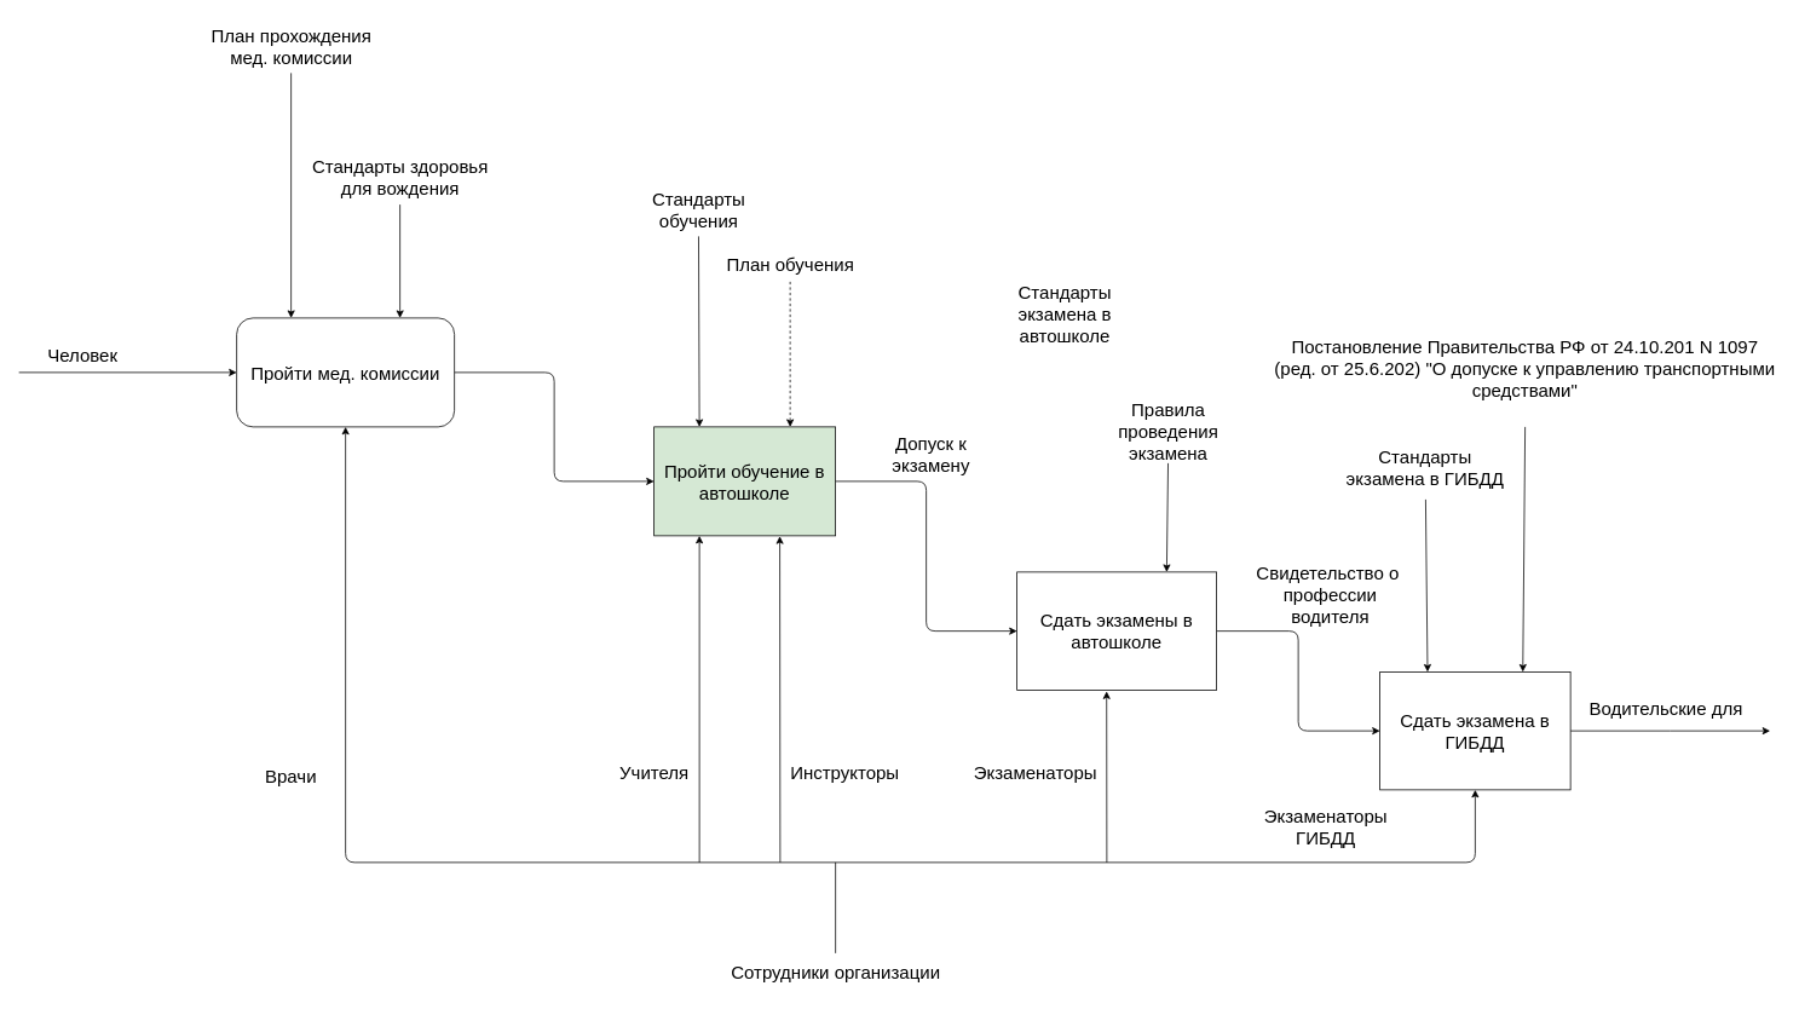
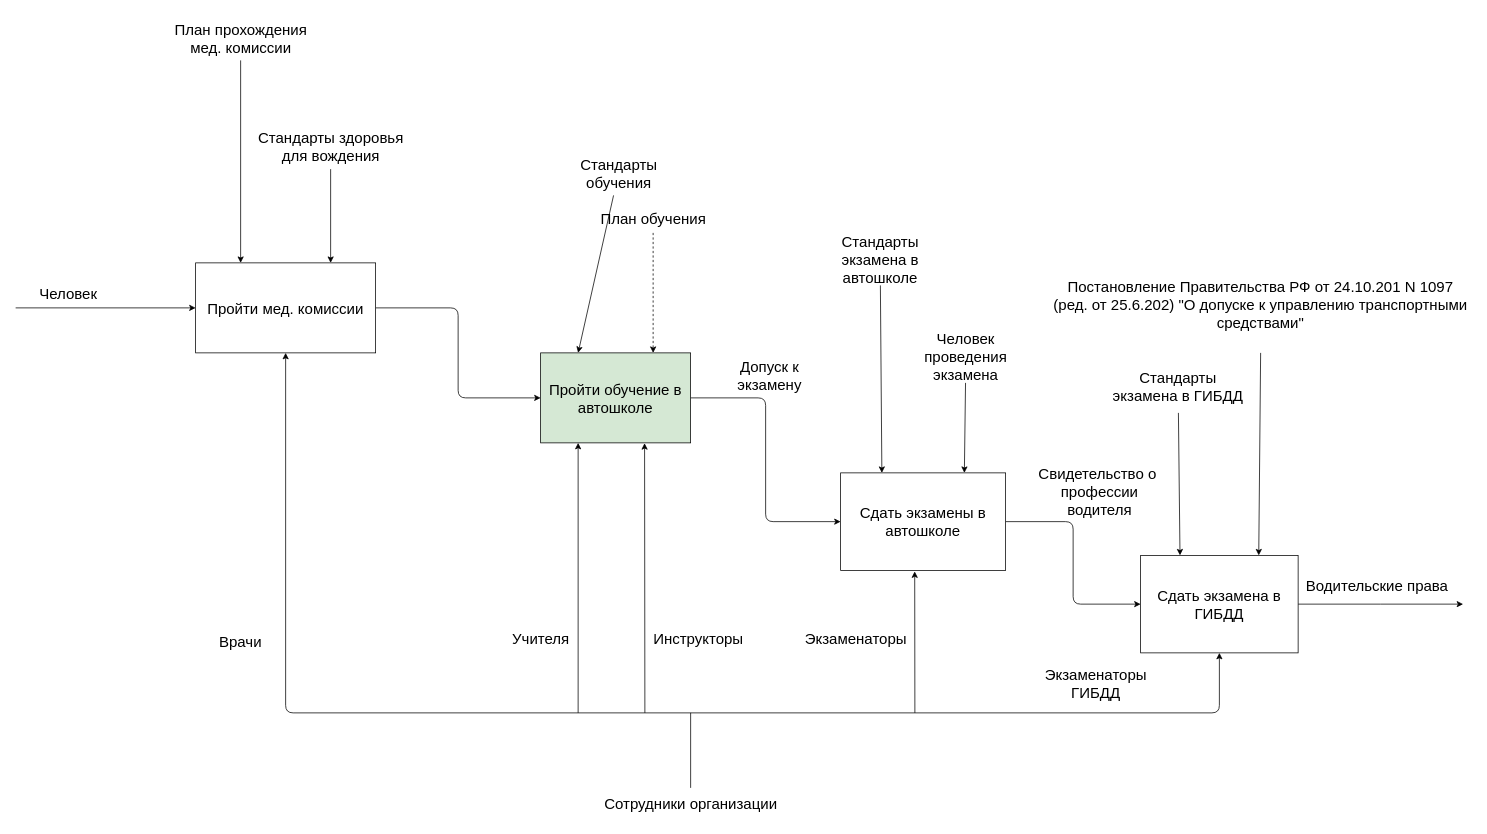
- <mxCell id="18" value="Стандарты &lt;br&gt;обучения" style="text;html=1;align=center;verticalAlign=middle;resizable=0;points=[];autosize=1;strokeColor=none;fillColor=none;fontSize=20;" parent="1" vertex="1"><mxGeometry x="704" y="200" width="130" height="60" as="geometry" /></mxCell>
+ <mxCell id="18" value="Стандарты &lt;br&gt;обучения" style="text;html=1;align=center;verticalAlign=middle;resizable=0;points=[];autosize=1;strokeColor=none;fillColor=none;fontSize=20;" parent="1" vertex="1"><mxGeometry x="759" y="200" width="130" height="60" as="geometry" /></mxCell>
- <mxCell id="3" value="&lt;font style=&quot;font-size: 20px;&quot;&gt;Пройти мед. комиссии&lt;/font&gt;" style="whiteSpace=wrap;html=1;fontSize=20;rounded=1;" parent="1" vertex="1"><mxGeometry x="260" y="350" width="240" height="120" as="geometry" /></mxCell>
+ <mxCell id="3" value="&lt;font style=&quot;font-size: 20px;&quot;&gt;Пройти мед. комиссии&lt;/font&gt;" style="rounded=0;whiteSpace=wrap;html=1;fontSize=20;" parent="1" vertex="1"><mxGeometry x="260" y="350" width="240" height="120" as="geometry" /></mxCell>
- <mxCell id="39" value="Правила проведения экзамена" style="text;html=1;strokeColor=none;fillColor=none;align=center;verticalAlign=middle;whiteSpace=wrap;rounded=0;fontSize=20;" parent="1" vertex="1"><mxGeometry x="1224" y="440" width="126" height="70" as="geometry" /></mxCell>
+ <mxCell id="39" value="Человек проведения экзамена" style="text;html=1;strokeColor=none;fillColor=none;align=center;verticalAlign=middle;whiteSpace=wrap;rounded=0;fontSize=20;" parent="1" vertex="1"><mxGeometry x="1224" y="440" width="126" height="70" as="geometry" /></mxCell>
+ <mxCell id="34" value="" style="endArrow=classic;html=1;rounded=0;fontSize=20;entryX=0.25;entryY=0;entryDx=0;entryDy=0;exitX=0.5;exitY=1;exitDx=0;exitDy=0;" parent="1" source="35" target="20" edge="1"><mxGeometry width="50" height="50" relative="1" as="geometry"><mxPoint x="1170" y="350" as="sourcePoint" /><mxPoint x="880" y="480" as="targetPoint" /></mxGeometry></mxCell>
- <mxCell id="30" value="Водительские для" style="text;html=1;align=center;verticalAlign=middle;resizable=0;points=[];autosize=1;strokeColor=none;fillColor=none;fontSize=20;" parent="1" vertex="1"><mxGeometry x="1730" y="760" width="210" height="40" as="geometry" /></mxCell>
+ <mxCell id="30" value="Водительские права" style="text;html=1;align=center;verticalAlign=middle;resizable=0;points=[];autosize=1;strokeColor=none;fillColor=none;fontSize=20;" parent="1" vertex="1"><mxGeometry x="1730" y="760" width="210" height="40" as="geometry" /></mxCell>
